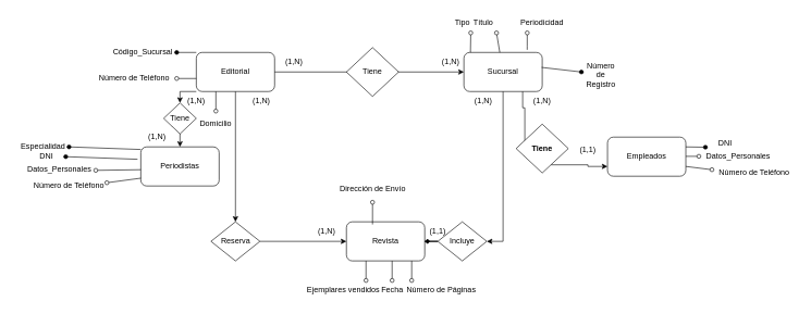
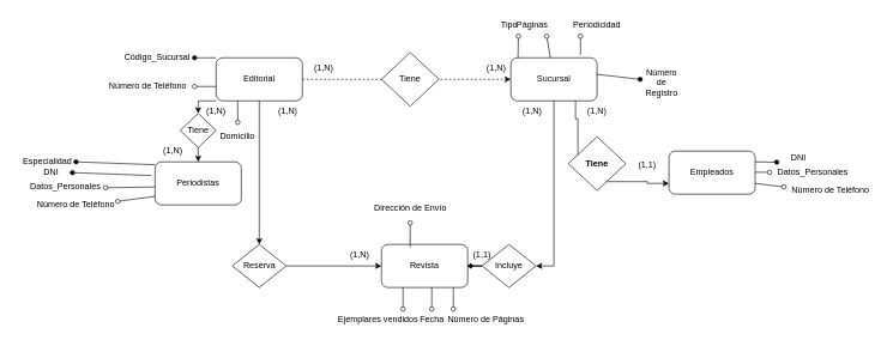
- <mxCell id="56" value="Título " style="text;strokeColor=none;align=center;fillColor=none;html=1;verticalAlign=middle;whiteSpace=wrap;rounded=0;" vertex="1" parent="1"><mxGeometry x="710" y="20" width="60" height="30" as="geometry" /></mxCell>
+ <mxCell id="56" value="Páginas " style="text;strokeColor=none;align=center;fillColor=none;html=1;verticalAlign=middle;whiteSpace=wrap;rounded=0;" vertex="1" parent="1"><mxGeometry x="710" y="20" width="60" height="30" as="geometry" /></mxCell>
- <mxCell id="26" value="" style="edgeStyle=orthogonalEdgeStyle;rounded=0;orthogonalLoop=1;jettySize=auto;html=1;exitX=1;exitY=0.5;exitDx=0;exitDy=0;" edge="1" parent="1" source="4" target="8"><mxGeometry relative="1" as="geometry"><mxPoint x="420" y="110" as="sourcePoint" /><mxPoint x="690" y="110" as="targetPoint" /></mxGeometry></mxCell>
+ <mxCell id="26" value="" style="edgeStyle=orthogonalEdgeStyle;rounded=0;orthogonalLoop=1;jettySize=auto;html=1;exitX=1;exitY=0.5;exitDx=0;exitDy=0;dashed=1;" edge="1" parent="1" source="4" target="8"><mxGeometry relative="1" as="geometry"><mxPoint x="420" y="110" as="sourcePoint" /><mxPoint x="690" y="110" as="targetPoint" /></mxGeometry></mxCell>
